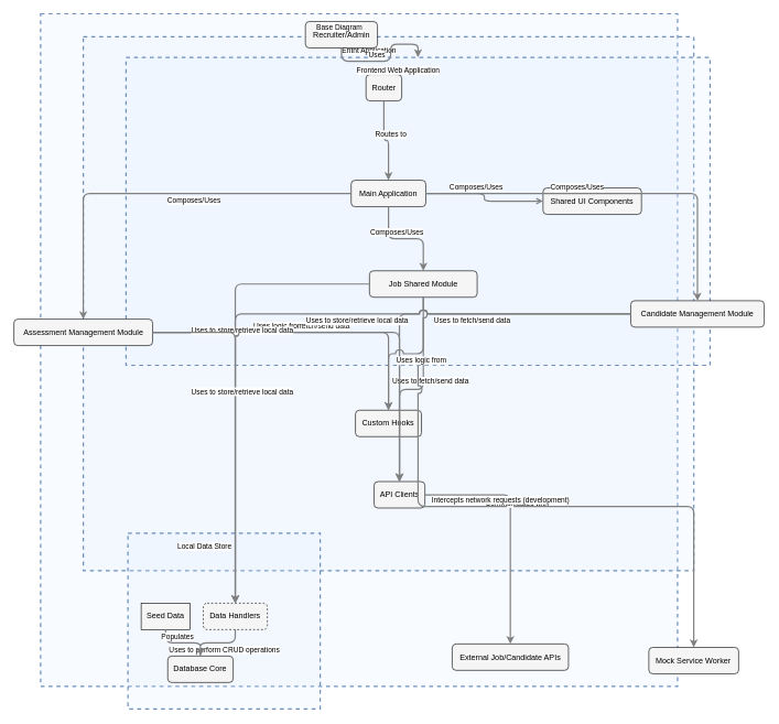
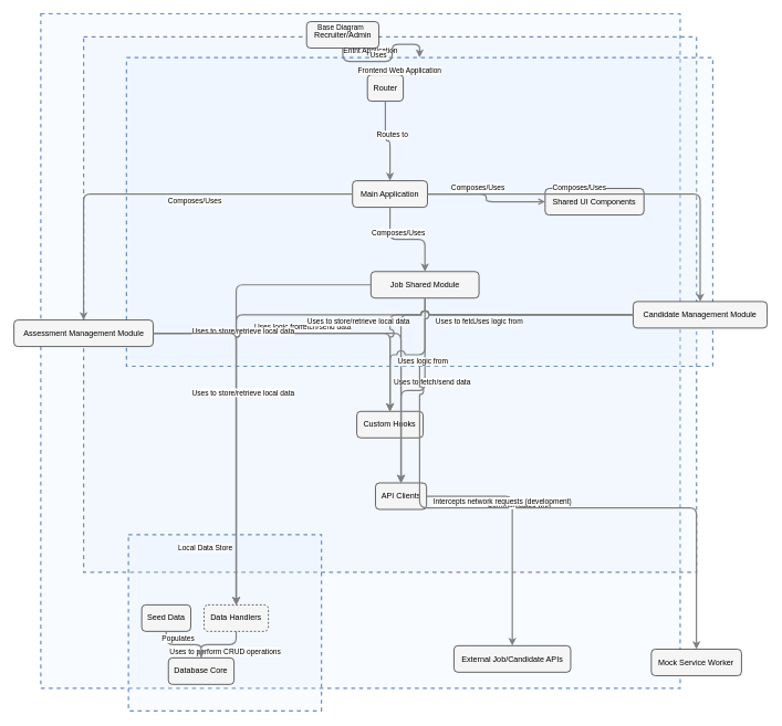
+ <mxCell id="42" style="edgeStyle=orthogonalEdgeStyle;rounded=1;orthogonalLoop=1;jettySize=auto;html=1;strokeColor=#808080;strokeWidth=2;jumpStyle=arc;jumpSize=10;spacing=15;labelBackgroundColor=white;labelBorderColor=none" edge="1" parent="1" source="16" target="20"><mxGeometry relative="1" as="geometry" /></mxCell>
+ <mxCell id="43" value="Uses logic from" style="edgeLabel;html=1;align=center;verticalAlign=middle;resizable=0;points=[];" vertex="1" connectable="0" parent="42"><mxGeometry x="-0.2" y="10" relative="1" as="geometry"><mxPoint as="offset" /></mxGeometry></mxCell>
- <mxCell id="23" value="Seed Data" style="whiteSpace=wrap;html=1;fillColor=#f5f5f5;rounded=0;" vertex="1" parent="4"><mxGeometry x="20" y="106" width="74" height="40" as="geometry" /></mxCell>
+ <mxCell id="23" value="Seed Data" style="rounded=1;whiteSpace=wrap;html=1;fillColor=#f5f5f5" vertex="1" parent="4"><mxGeometry x="20" y="106" width="74" height="40" as="geometry" /></mxCell>
